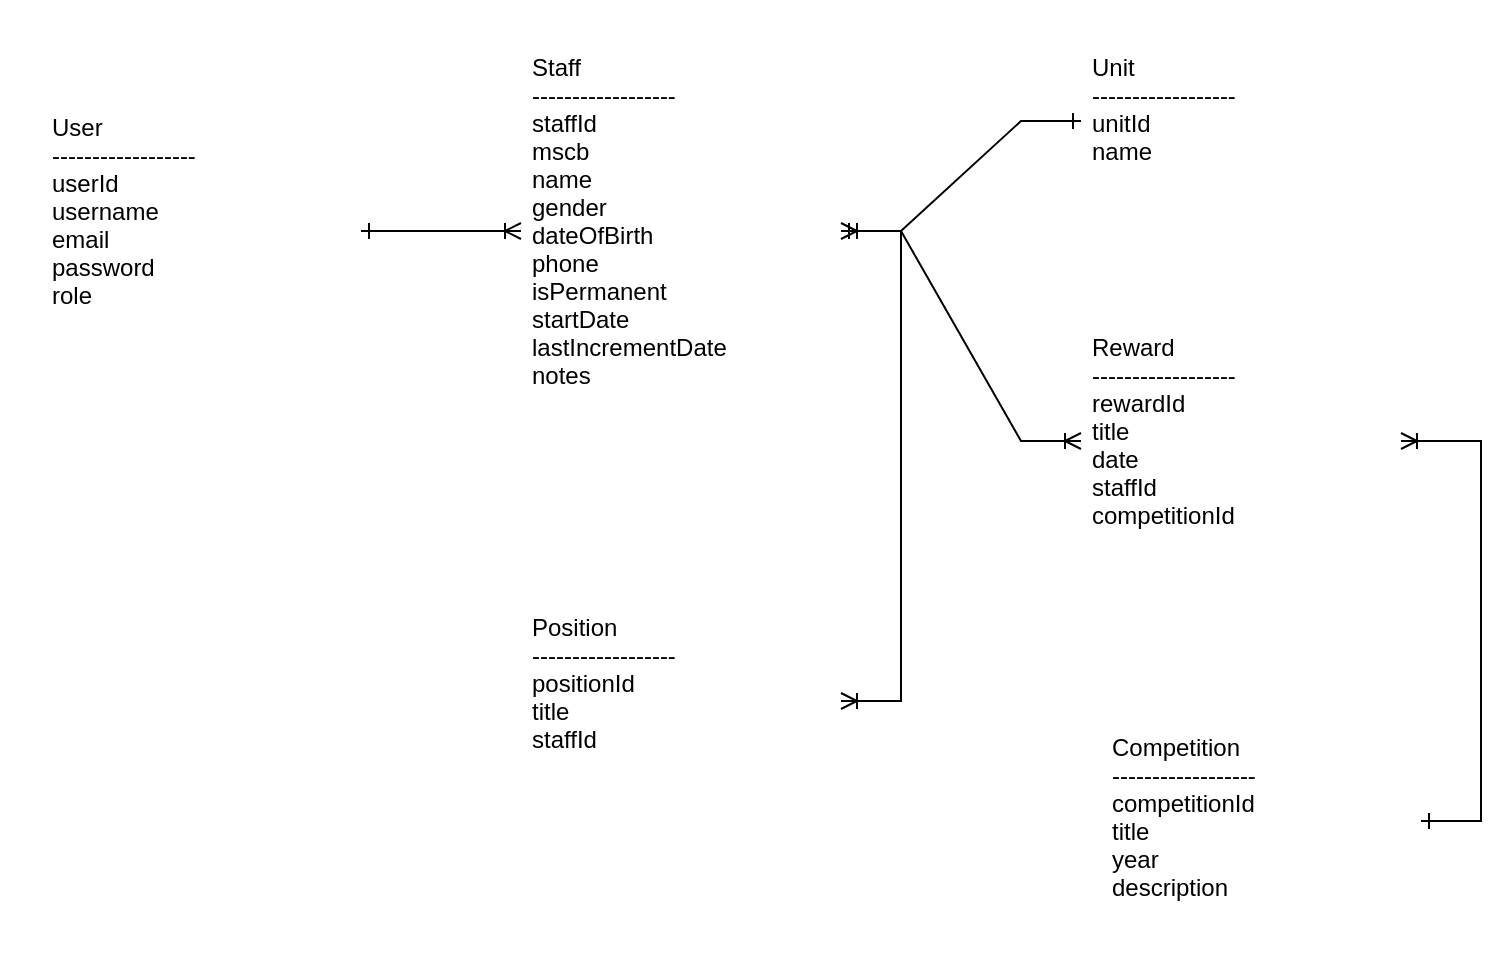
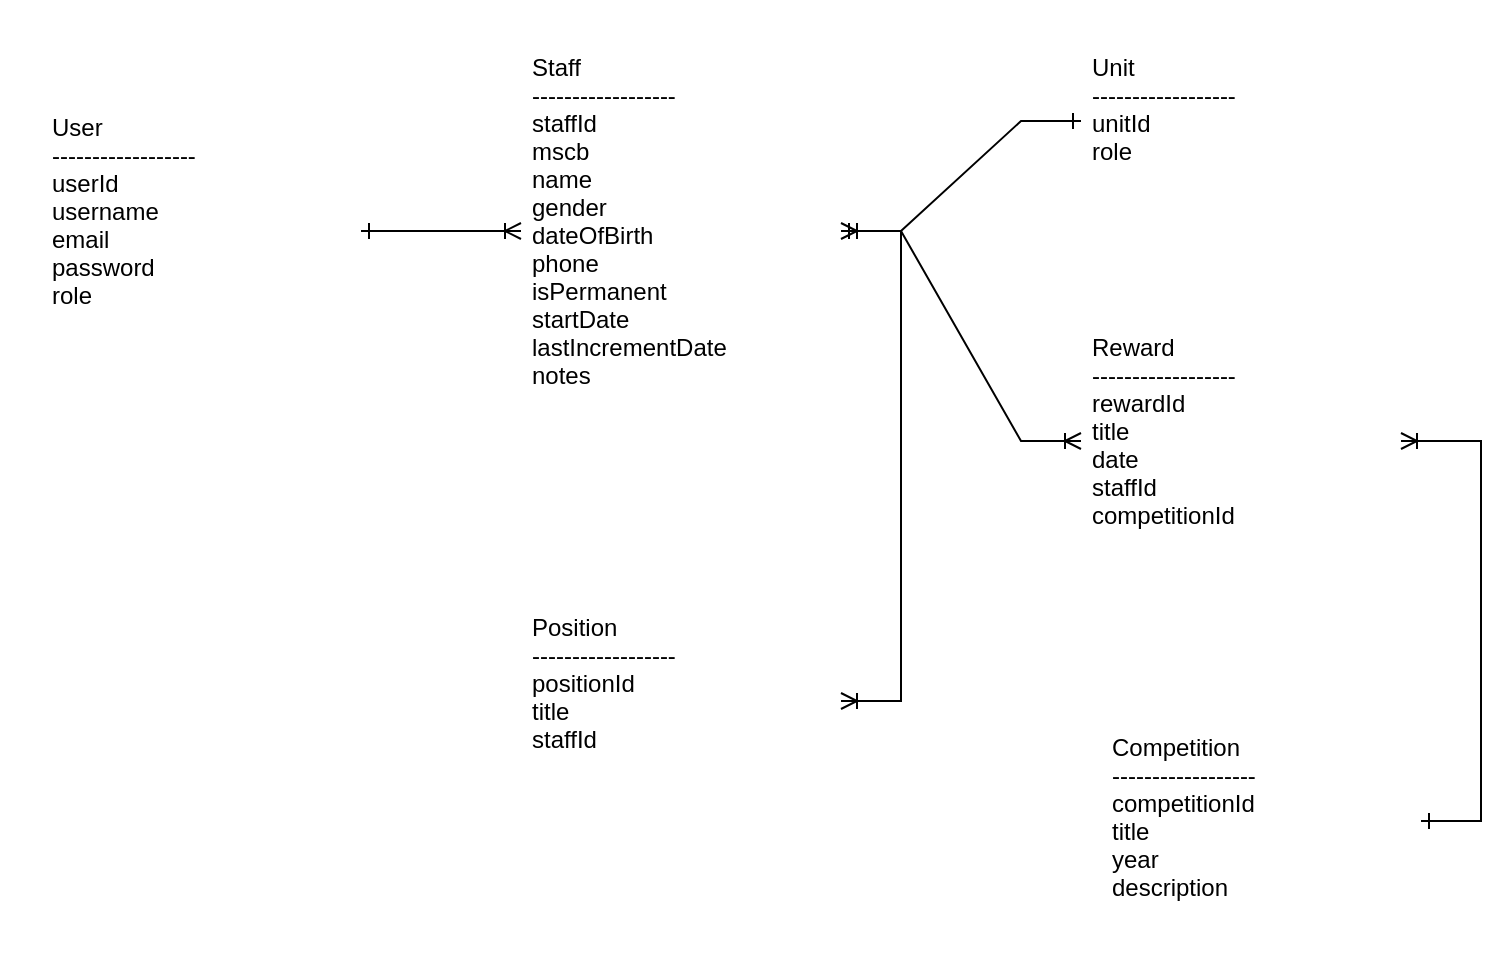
- <mxCell id="4" value="Unit&#10;------------------&#10;unitId&#10;name" style="align=left;strokeColor=none;fillColor=#ffffff;spacingLeft=4;fontSize=12;verticalAlign=top;resizable=0;rotatable=0;part=1;" vertex="1" parent="1"><mxGeometry x="540" y="20" width="160" height="80" as="geometry" /></mxCell>
+ <mxCell id="4" value="Unit&#10;------------------&#10;unitId&#10;role" style="align=left;strokeColor=none;fillColor=#ffffff;spacingLeft=4;fontSize=12;verticalAlign=top;resizable=0;rotatable=0;part=1;" vertex="1" parent="1"><mxGeometry x="540" y="20" width="160" height="80" as="geometry" /></mxCell>
